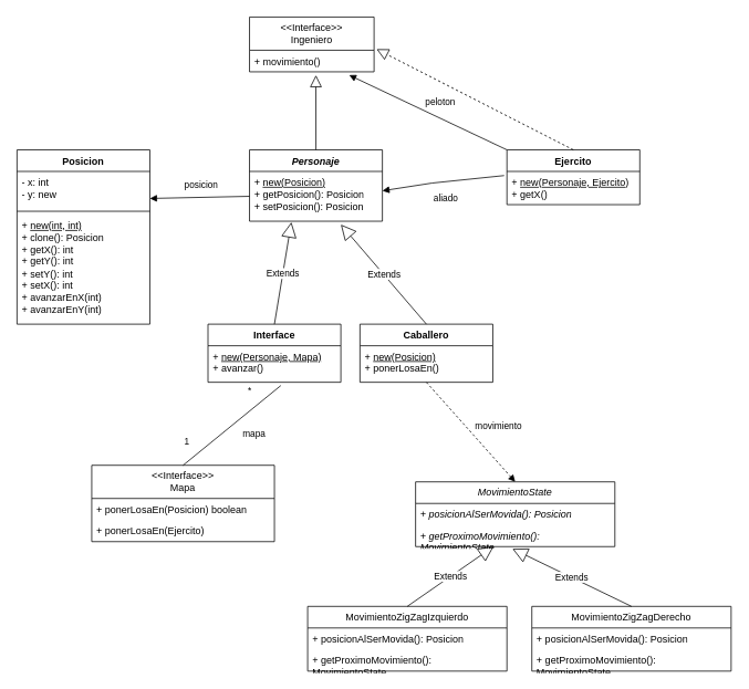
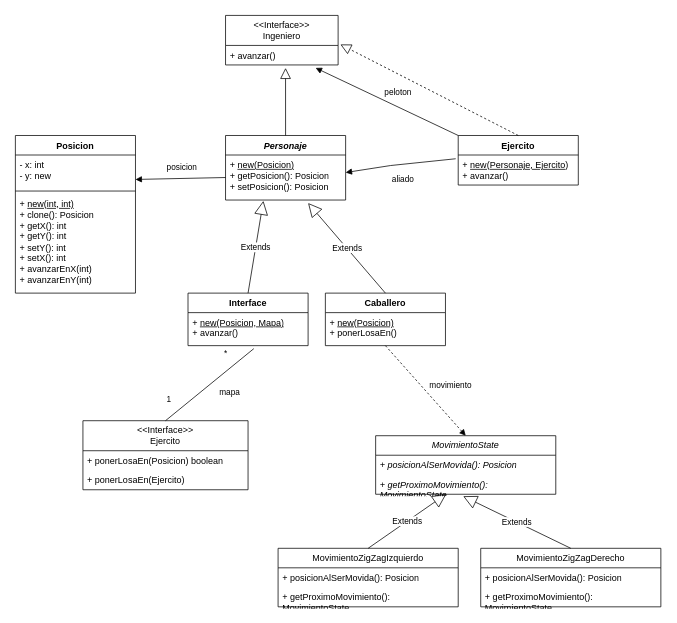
- <mxCell id="3" value="+ movimiento()" style="text;strokeColor=none;fillColor=none;align=left;verticalAlign=top;spacingLeft=4;spacingRight=4;overflow=hidden;rotatable=0;points=[[0,0.5],[1,0.5]];portConstraint=eastwest;whiteSpace=wrap;html=1;" vertex="1" parent="2"><mxGeometry y="40" width="150" height="26" as="geometry" /></mxCell>
+ <mxCell id="3" value="+ avanzar()" style="text;strokeColor=none;fillColor=none;align=left;verticalAlign=top;spacingLeft=4;spacingRight=4;overflow=hidden;rotatable=0;points=[[0,0.5],[1,0.5]];portConstraint=eastwest;whiteSpace=wrap;html=1;" vertex="1" parent="2"><mxGeometry y="40" width="150" height="26" as="geometry" /></mxCell>
- <mxCell id="37" value="+ &lt;u&gt;new(Personaje, Ejercito&lt;/u&gt;)&lt;br&gt;+ getX()" style="text;strokeColor=none;fillColor=none;align=left;verticalAlign=top;spacingLeft=4;spacingRight=4;overflow=hidden;rotatable=0;points=[[0,0.5],[1,0.5]];portConstraint=eastwest;whiteSpace=wrap;html=1;" vertex="1" parent="36"><mxGeometry y="26" width="160" height="40" as="geometry" /></mxCell>
+ <mxCell id="37" value="+ &lt;u&gt;new(Personaje, Ejercito&lt;/u&gt;)&lt;br&gt;+ avanzar()" style="text;strokeColor=none;fillColor=none;align=left;verticalAlign=top;spacingLeft=4;spacingRight=4;overflow=hidden;rotatable=0;points=[[0,0.5],[1,0.5]];portConstraint=eastwest;whiteSpace=wrap;html=1;" vertex="1" parent="36"><mxGeometry y="26" width="160" height="40" as="geometry" /></mxCell>
- <mxCell id="13" value="+ &lt;u&gt;new(Personaje, Mapa)&lt;/u&gt;&lt;br&gt;+ avanzar()" style="text;strokeColor=none;fillColor=none;align=left;verticalAlign=top;spacingLeft=4;spacingRight=4;overflow=hidden;rotatable=0;points=[[0,0.5],[1,0.5]];portConstraint=eastwest;whiteSpace=wrap;html=1;" vertex="1" parent="12"><mxGeometry y="26" width="160" height="44" as="geometry" /></mxCell>
+ <mxCell id="13" value="+ &lt;u&gt;new(Posicion, Mapa)&lt;/u&gt;&lt;br&gt;+ avanzar()" style="text;strokeColor=none;fillColor=none;align=left;verticalAlign=top;spacingLeft=4;spacingRight=4;overflow=hidden;rotatable=0;points=[[0,0.5],[1,0.5]];portConstraint=eastwest;whiteSpace=wrap;html=1;" vertex="1" parent="12"><mxGeometry y="26" width="160" height="44" as="geometry" /></mxCell>
- <mxCell id="18" value="&amp;lt;&amp;lt;Interface&amp;gt;&amp;gt;&lt;br&gt;Mapa" style="swimlane;fontStyle=0;childLayout=stackLayout;horizontal=1;startSize=40;fillColor=none;horizontalStack=0;resizeParent=1;resizeParentMax=0;resizeLast=0;collapsible=1;marginBottom=0;whiteSpace=wrap;html=1;" vertex="1" parent="1"><mxGeometry x="110" y="560" width="220" height="92" as="geometry" /></mxCell>
+ <mxCell id="18" value="&amp;lt;&amp;lt;Interface&amp;gt;&amp;gt;&lt;br&gt;Ejercito" style="swimlane;fontStyle=0;childLayout=stackLayout;horizontal=1;startSize=40;fillColor=none;horizontalStack=0;resizeParent=1;resizeParentMax=0;resizeLast=0;collapsible=1;marginBottom=0;whiteSpace=wrap;html=1;" vertex="1" parent="1"><mxGeometry x="110" y="560" width="220" height="92" as="geometry" /></mxCell>
